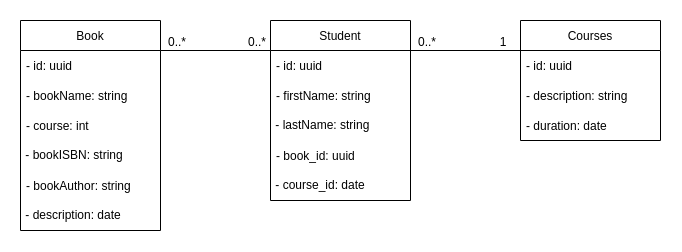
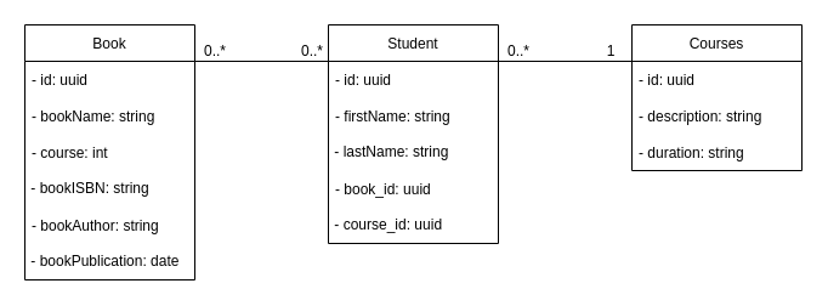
- <mxCell id="21" value="- duration: date" style="text;strokeColor=none;fillColor=none;align=left;verticalAlign=middle;spacingLeft=4;spacingRight=4;overflow=hidden;points=[[0,0.5],[1,0.5]];portConstraint=eastwest;rotatable=0;" vertex="1" parent="18"><mxGeometry y="90" width="140" height="30" as="geometry" /></mxCell>
+ <mxCell id="21" value="- duration: string" style="text;strokeColor=none;fillColor=none;align=left;verticalAlign=middle;spacingLeft=4;spacingRight=4;overflow=hidden;points=[[0,0.5],[1,0.5]];portConstraint=eastwest;rotatable=0;" vertex="1" parent="18"><mxGeometry y="90" width="140" height="30" as="geometry" /></mxCell>
- <mxCell id="14" value="&lt;div align=&quot;left&quot;&gt;&amp;nbsp;- course_id: date&lt;br&gt;&lt;/div&gt;" style="text;html=1;strokeColor=none;fillColor=none;align=left;verticalAlign=middle;whiteSpace=wrap;rounded=0;" vertex="1" parent="9"><mxGeometry y="150" width="140" height="30" as="geometry" /></mxCell>
+ <mxCell id="14" value="&lt;div align=&quot;left&quot;&gt;&amp;nbsp;- course_id: uuid&lt;br&gt;&lt;/div&gt;" style="text;html=1;strokeColor=none;fillColor=none;align=left;verticalAlign=middle;whiteSpace=wrap;rounded=0;" vertex="1" parent="9"><mxGeometry y="150" width="140" height="30" as="geometry" /></mxCell>
- <mxCell id="8" value="&lt;div align=&quot;left&quot;&gt;&amp;nbsp;- description: date&lt;br&gt;&lt;/div&gt;" style="text;html=1;strokeColor=none;fillColor=none;align=left;verticalAlign=middle;whiteSpace=wrap;rounded=0;" vertex="1" parent="2"><mxGeometry y="180" width="140" height="30" as="geometry" /></mxCell>
+ <mxCell id="8" value="&lt;div align=&quot;left&quot;&gt;&amp;nbsp;- bookPublication: date&lt;br&gt;&lt;/div&gt;" style="text;html=1;strokeColor=none;fillColor=none;align=left;verticalAlign=middle;whiteSpace=wrap;rounded=0;" vertex="1" parent="2"><mxGeometry y="180" width="140" height="30" as="geometry" /></mxCell>
